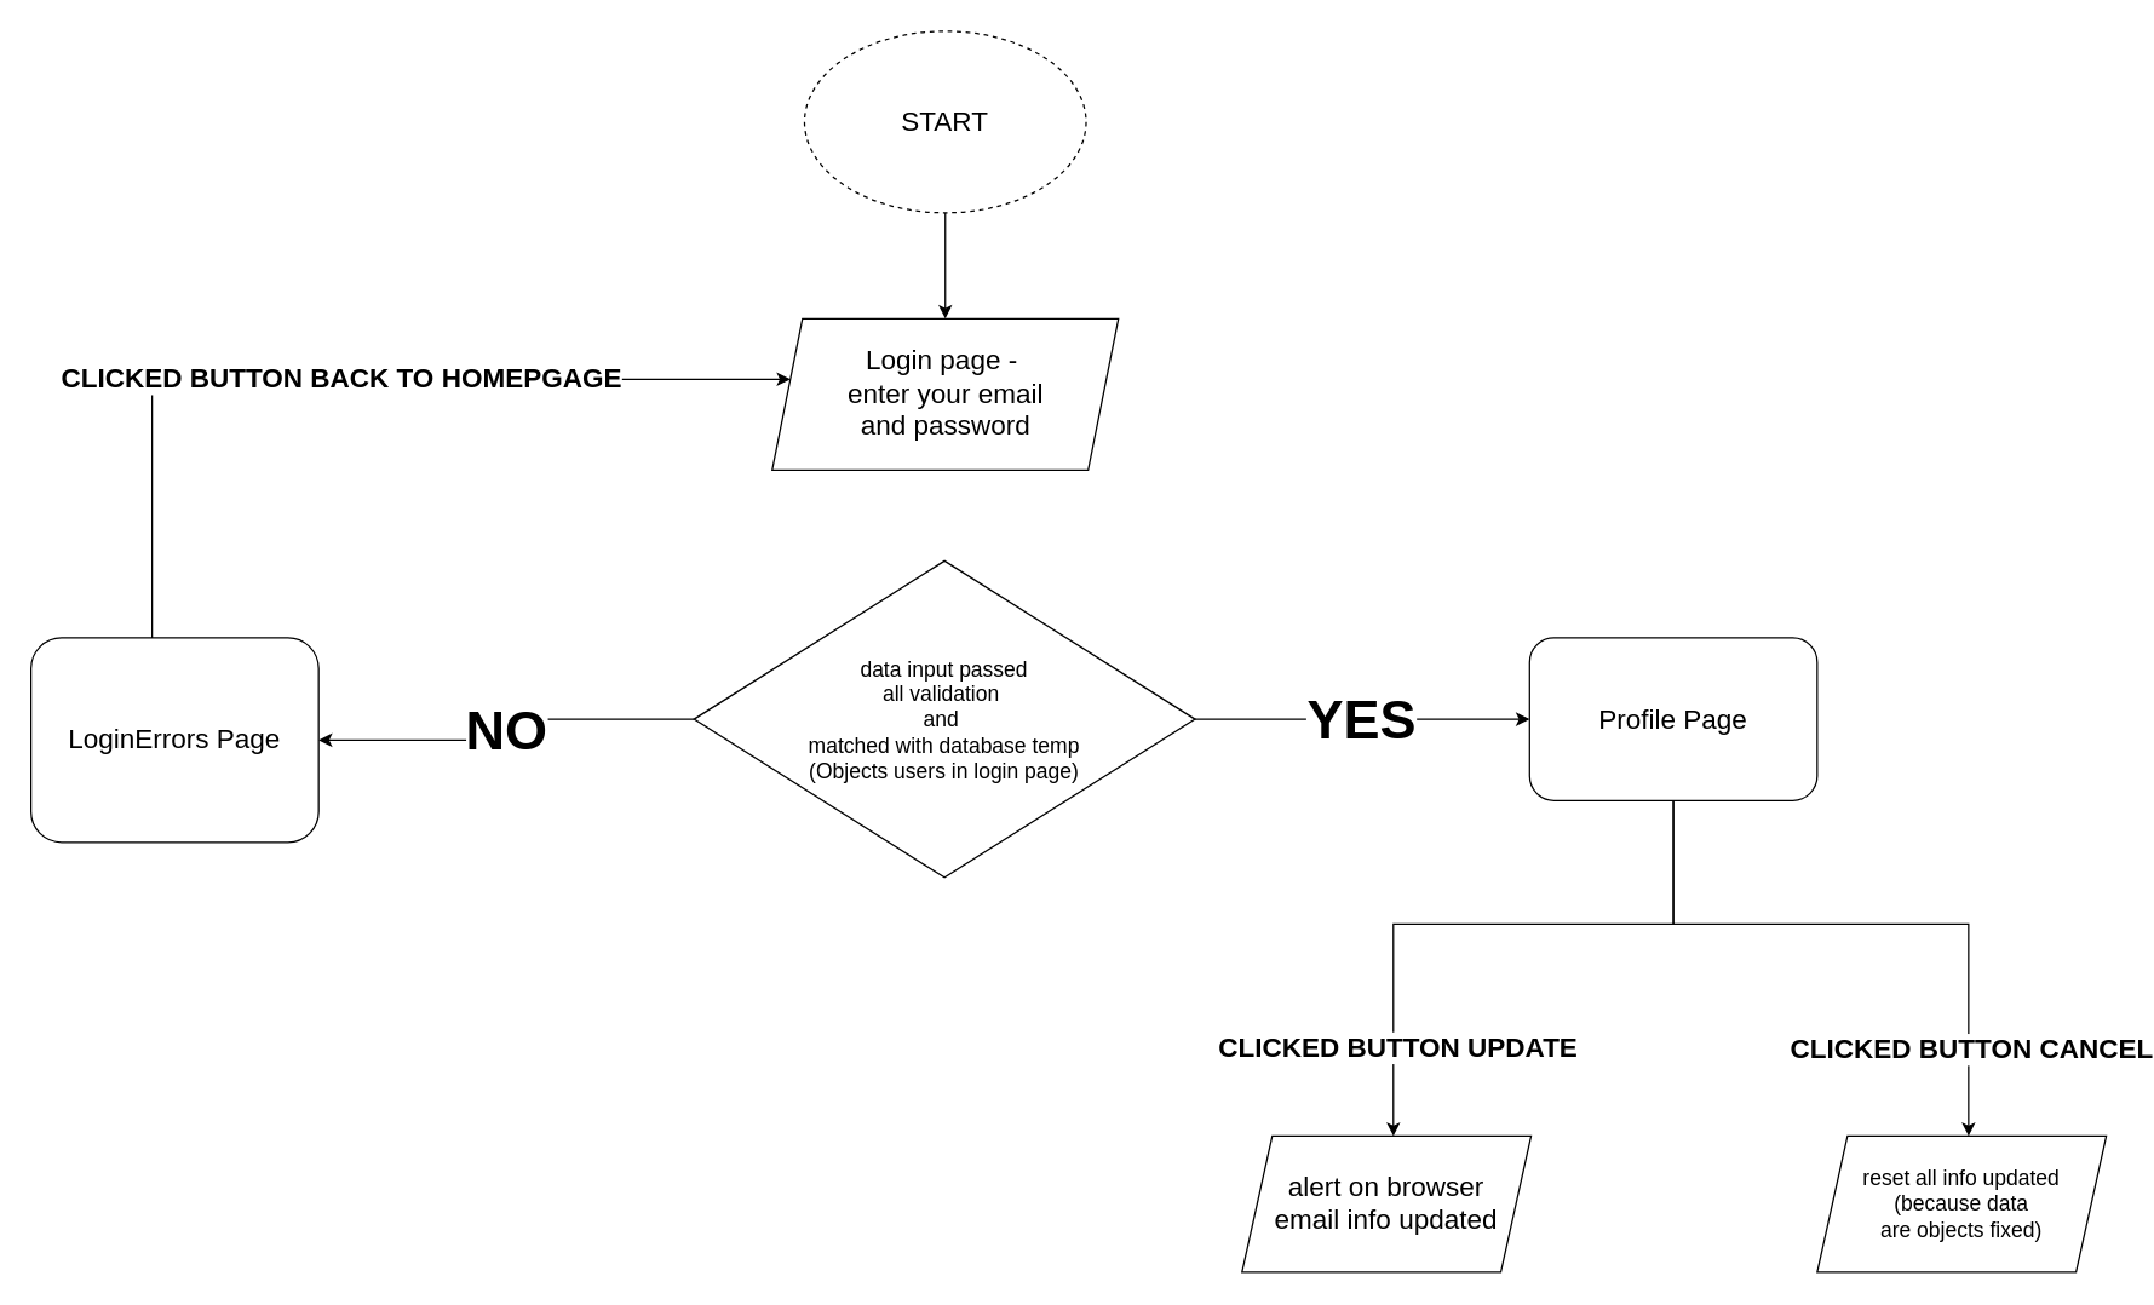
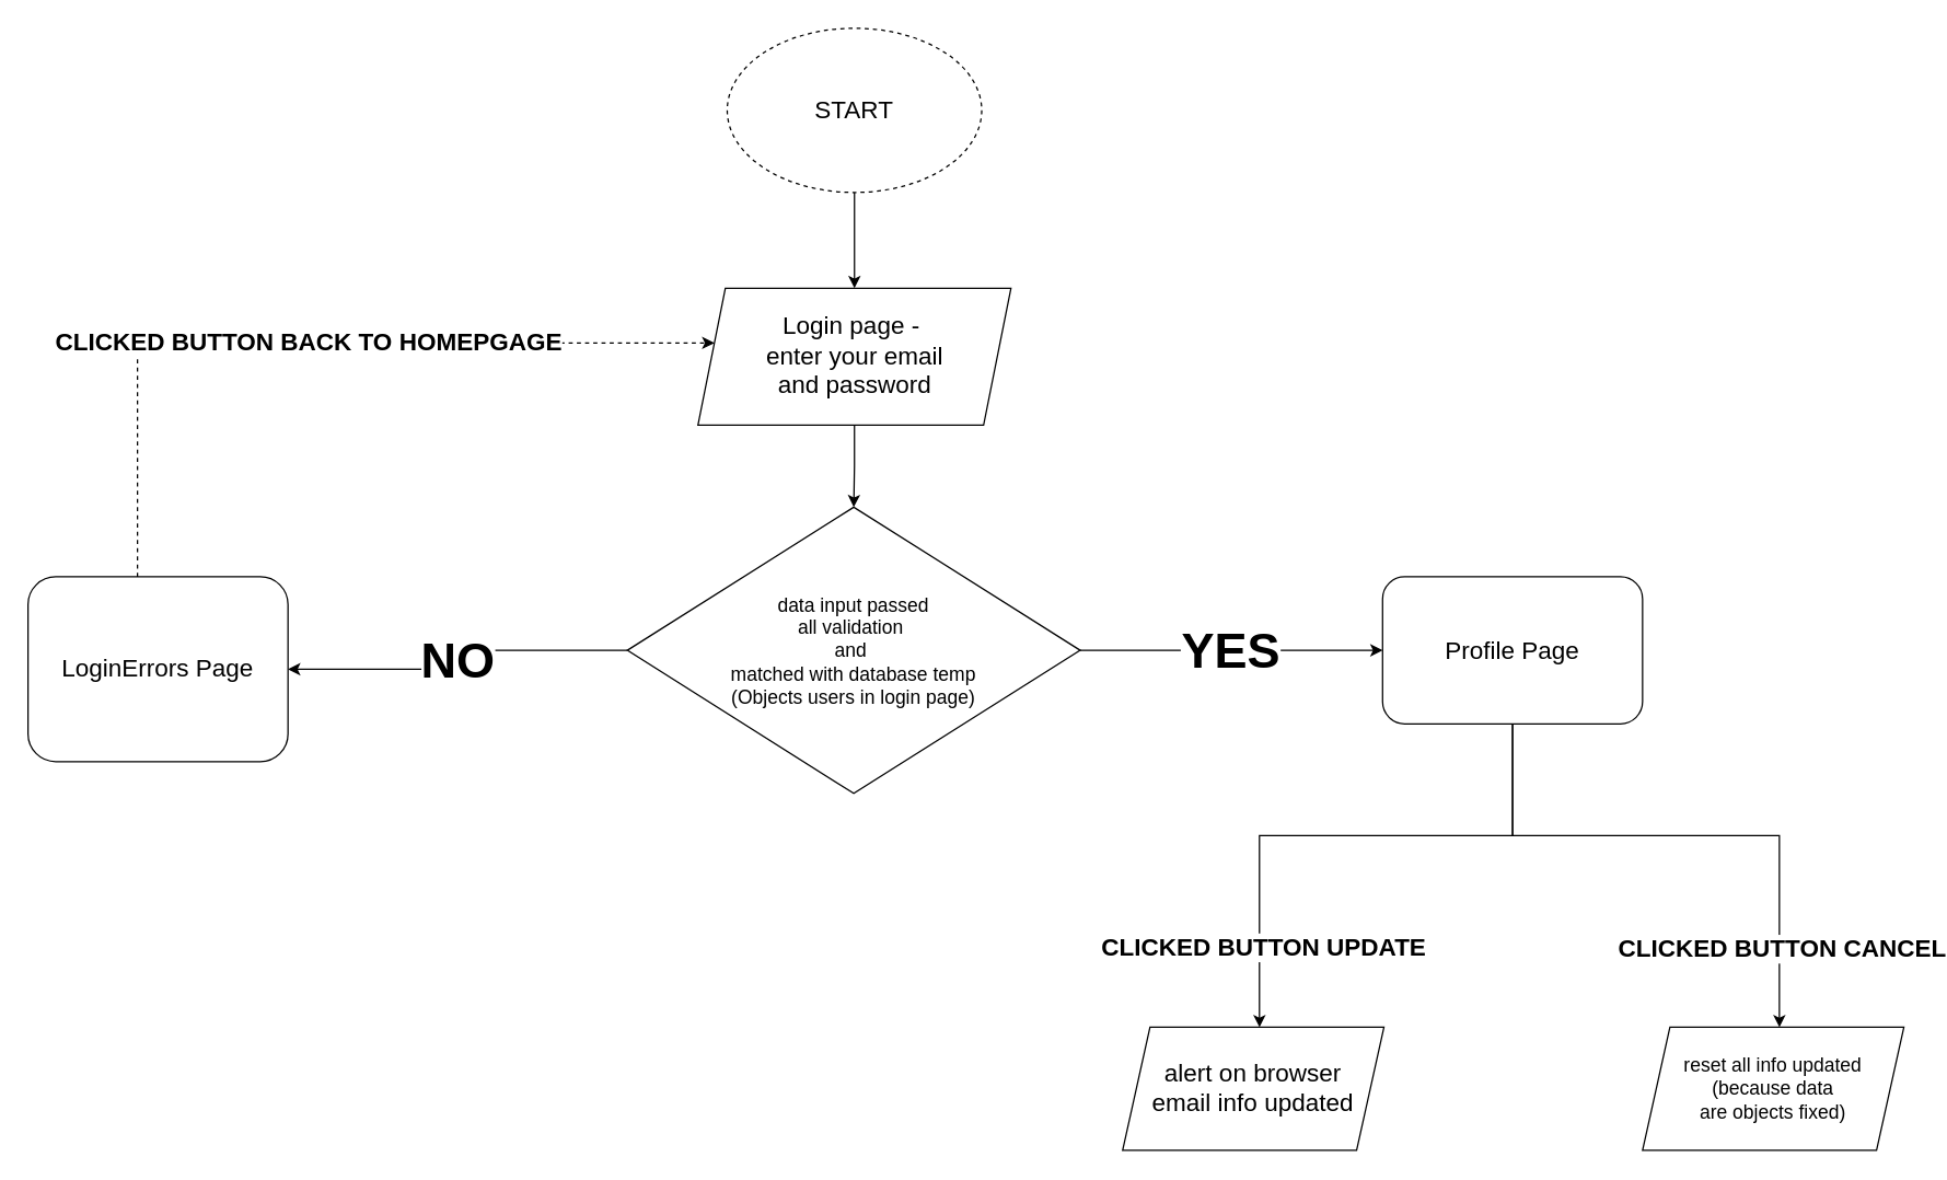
+ <mxCell id="4" value="" style="edgeStyle=orthogonalEdgeStyle;rounded=0;orthogonalLoop=1;jettySize=auto;html=1;" edge="1" parent="1" source="5" target="8"><mxGeometry relative="1" as="geometry" /></mxCell>
- <mxCell id="9" value="&lt;b&gt;&lt;font style=&quot;font-size: 18px;&quot;&gt;CLICKED BUTTON BACK TO HOMEPGAGE&lt;/font&gt;&lt;/b&gt;" style="edgeStyle=orthogonalEdgeStyle;orthogonalLoop=1;jettySize=auto;html=1;rounded=0;" edge="1" parent="1" source="10" target="5"><mxGeometry relative="1" as="geometry"><mxPoint x="215" y="250" as="targetPoint" /><Array as="points"><mxPoint x="100" y="250" /></Array></mxGeometry></mxCell>
+ <mxCell id="9" value="&lt;b&gt;&lt;font style=&quot;font-size: 18px;&quot;&gt;CLICKED BUTTON BACK TO HOMEPGAGE&lt;/font&gt;&lt;/b&gt;" style="edgeStyle=orthogonalEdgeStyle;orthogonalLoop=1;jettySize=auto;html=1;rounded=0;dashed=1;" edge="1" parent="1" source="10" target="5"><mxGeometry relative="1" as="geometry"><mxPoint x="215" y="250" as="targetPoint" /><Array as="points"><mxPoint x="100" y="250" /></Array></mxGeometry></mxCell>
